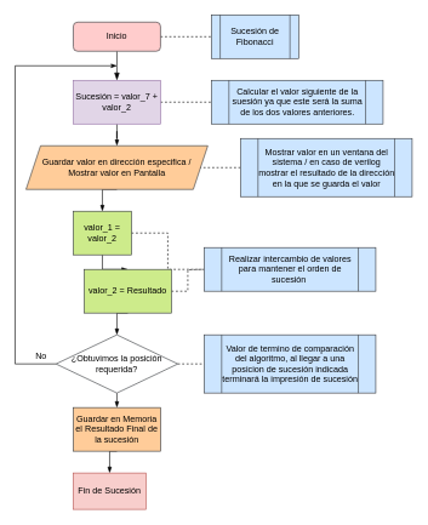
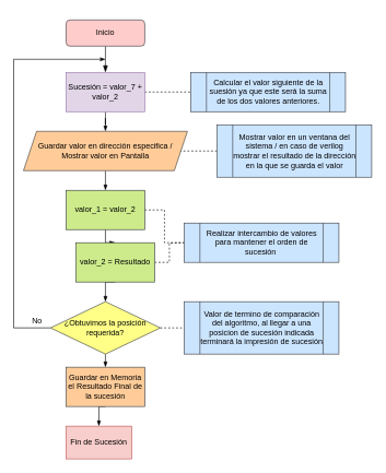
- <mxCell id="3" style="edgeStyle=orthogonalEdgeStyle;orthogonalLoop=1;jettySize=auto;html=1;exitX=1;exitY=0.5;exitDx=0;exitDy=0;entryX=0;entryY=0.5;entryDx=0;entryDy=0;rounded=0;dashed=1;endArrow=none;endFill=0;" edge="1" parent="1" source="4" target="5"><mxGeometry relative="1" as="geometry" /></mxCell>
- <mxCell id="5" value="Sucesión de Fibonacci" style="shape=process;whiteSpace=wrap;html=1;backgroundOutline=1;fillColor=#cce5ff;strokeColor=#36393d;" vertex="1" parent="1"><mxGeometry x="290" y="20" width="120" height="60" as="geometry" /></mxCell>
- <mxCell id="11" value="valor_1 = valor_2" style="rounded=0;whiteSpace=wrap;html=1;fillColor=#cdeb8b;strokeColor=#36393d;" vertex="1" parent="1"><mxGeometry x="100" y="290" width="80" height="60" as="geometry" /></mxCell>
+ <mxCell id="11" value="valor_1 = valor_2" style="rounded=0;whiteSpace=wrap;html=1;fillColor=#cdeb8b;strokeColor=#36393d;" vertex="1" parent="1"><mxGeometry x="100" y="290" width="120" height="60" as="geometry" /></mxCell>
- <mxCell id="18" value="¿Obtuvimos la posición requerida?" style="rhombus;whiteSpace=wrap;html=1;fillColor=#ffffff;strokeColor=#36393d;" vertex="1" parent="1"><mxGeometry x="76.25" y="460" width="167.5" height="80" as="geometry" /></mxCell>
+ <mxCell id="18" value="¿Obtuvimos la posición requerida?" style="rhombus;whiteSpace=wrap;html=1;fillColor=#ffff88;strokeColor=#36393d;" vertex="1" parent="1"><mxGeometry x="76.25" y="460" width="167.5" height="80" as="geometry" /></mxCell>
